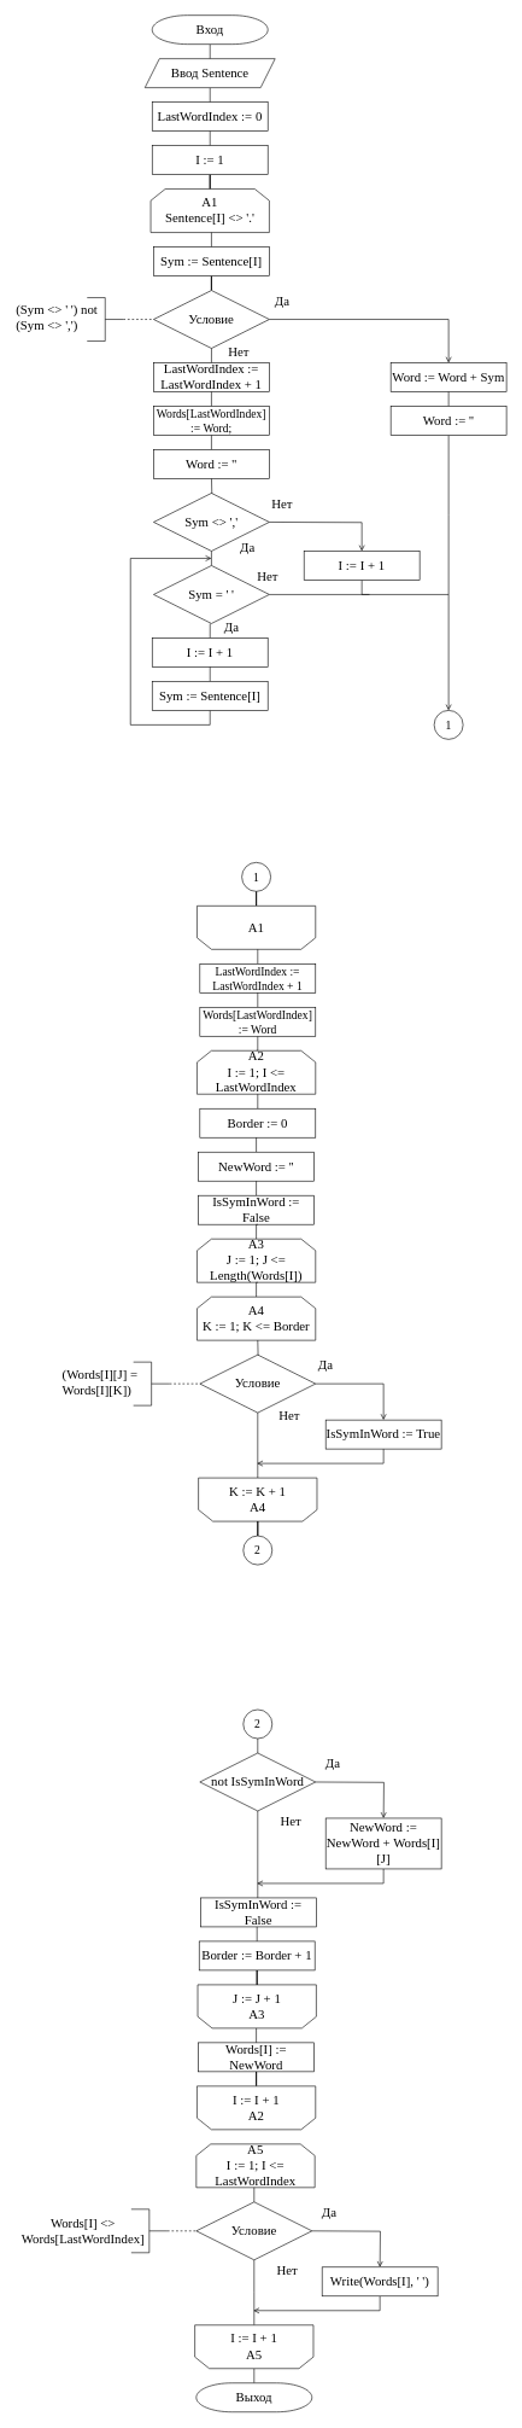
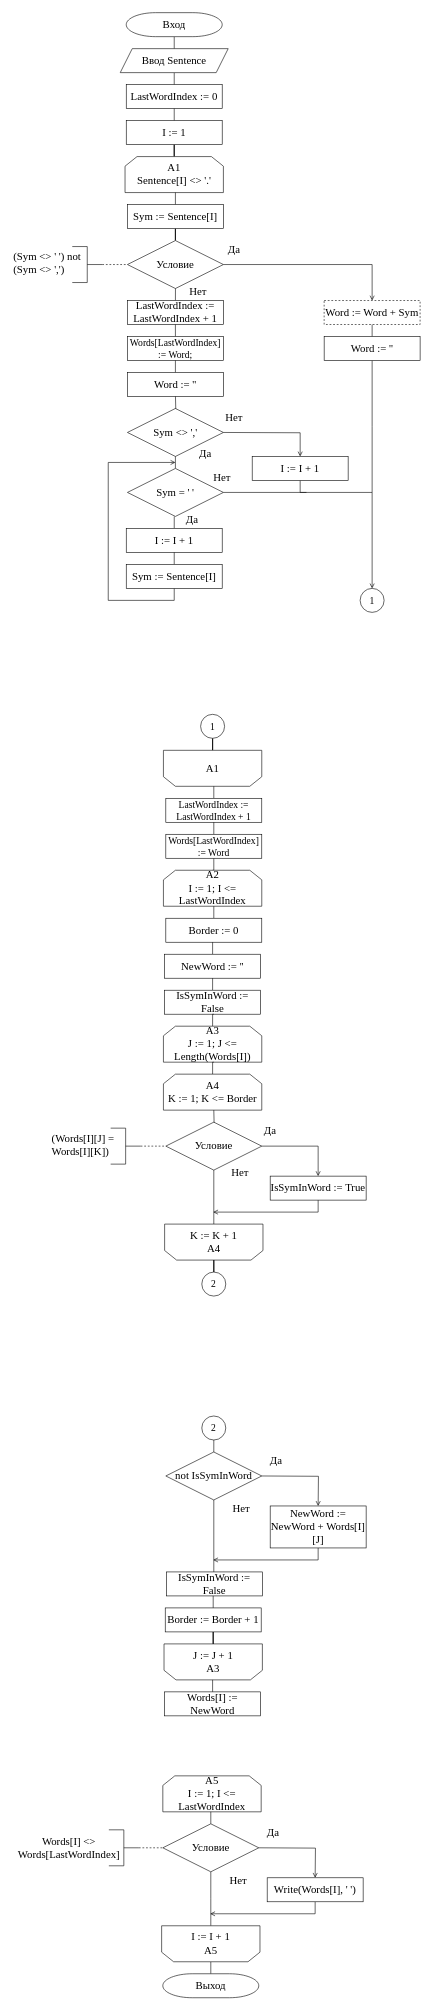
- <mxCell id="20" value="Word := Word + Sym" style="rounded=0;whiteSpace=wrap;html=1;fontFamily=Times New Roman;fontSize=18;strokeWidth=1;" parent="1" vertex="1"><mxGeometry x="540" y="500" width="160" height="40" as="geometry" /></mxCell>
+ <mxCell id="20" value="Word := Word + Sym" style="rounded=0;whiteSpace=wrap;html=1;fontFamily=Times New Roman;fontSize=18;strokeWidth=1;dashed=1;" parent="1" vertex="1"><mxGeometry x="540" y="500" width="160" height="40" as="geometry" /></mxCell>
- <mxCell id="97" style="edgeStyle=orthogonalEdgeStyle;rounded=0;orthogonalLoop=1;jettySize=auto;html=1;entryX=0.5;entryY=0;entryDx=0;entryDy=0;fontFamily=Times New Roman;fontSize=18;endArrow=none;endFill=0;" parent="1" source="98" target="99" edge="1"><mxGeometry relative="1" as="geometry" /></mxCell>
- <mxCell id="99" value="I := I + 1&lt;br&gt;А2" style="shape=loopLimit;whiteSpace=wrap;html=1;fontFamily=Times New Roman;fontSize=18;strokeWidth=1;flipH=0;flipV=1;" parent="1" vertex="1"><mxGeometry x="272" y="2880" width="164" height="60" as="geometry" /></mxCell>
